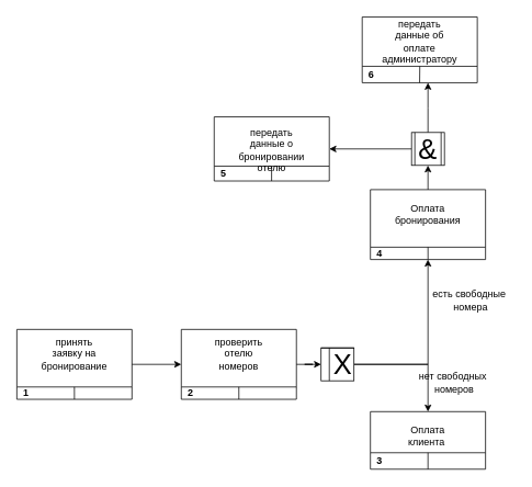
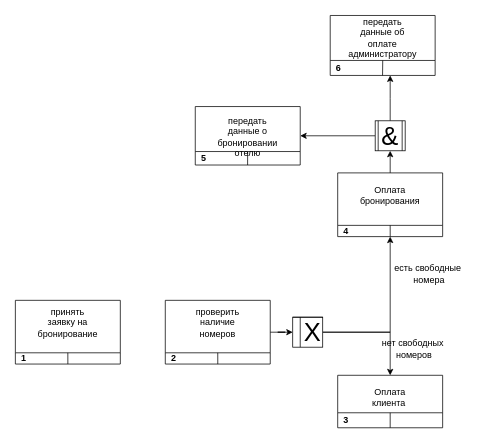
- <mxCell id="13" value="проверить отелю номеров" style="text;html=1;align=center;verticalAlign=middle;whiteSpace=wrap;rounded=0;labelPosition=center;verticalLabelPosition=middle;" vertex="1" parent="11"><mxGeometry x="50" y="20" width="40" height="20" as="geometry" /></mxCell>
+ <mxCell id="13" value="проверить наличие номеров" style="text;html=1;align=center;verticalAlign=middle;whiteSpace=wrap;rounded=0;labelPosition=center;verticalLabelPosition=middle;" vertex="1" parent="11"><mxGeometry x="50" y="20" width="40" height="20" as="geometry" /></mxCell>
- <mxCell id="2" style="edgeStyle=orthogonalEdgeStyle;rounded=0;orthogonalLoop=1;jettySize=auto;html=1;entryX=0;entryY=0.5;entryDx=0;entryDy=0;" edge="1" parent="1" source="3" target="11"><mxGeometry relative="1" as="geometry" /></mxCell>
